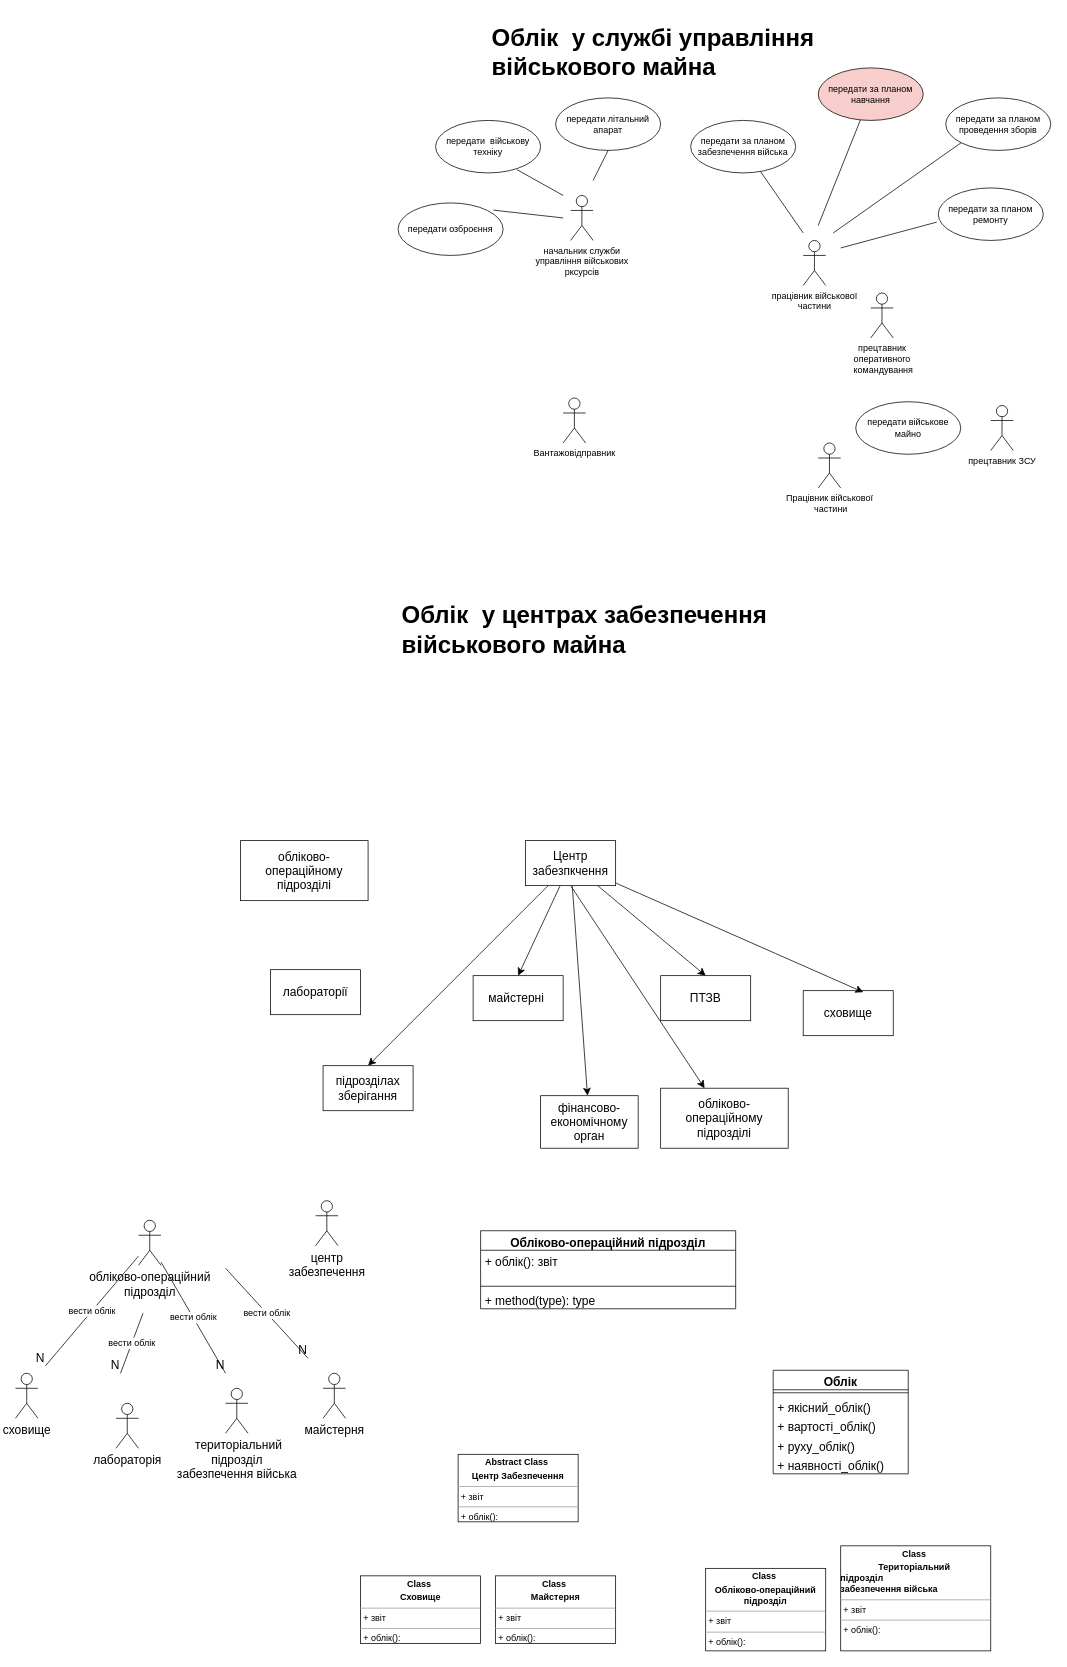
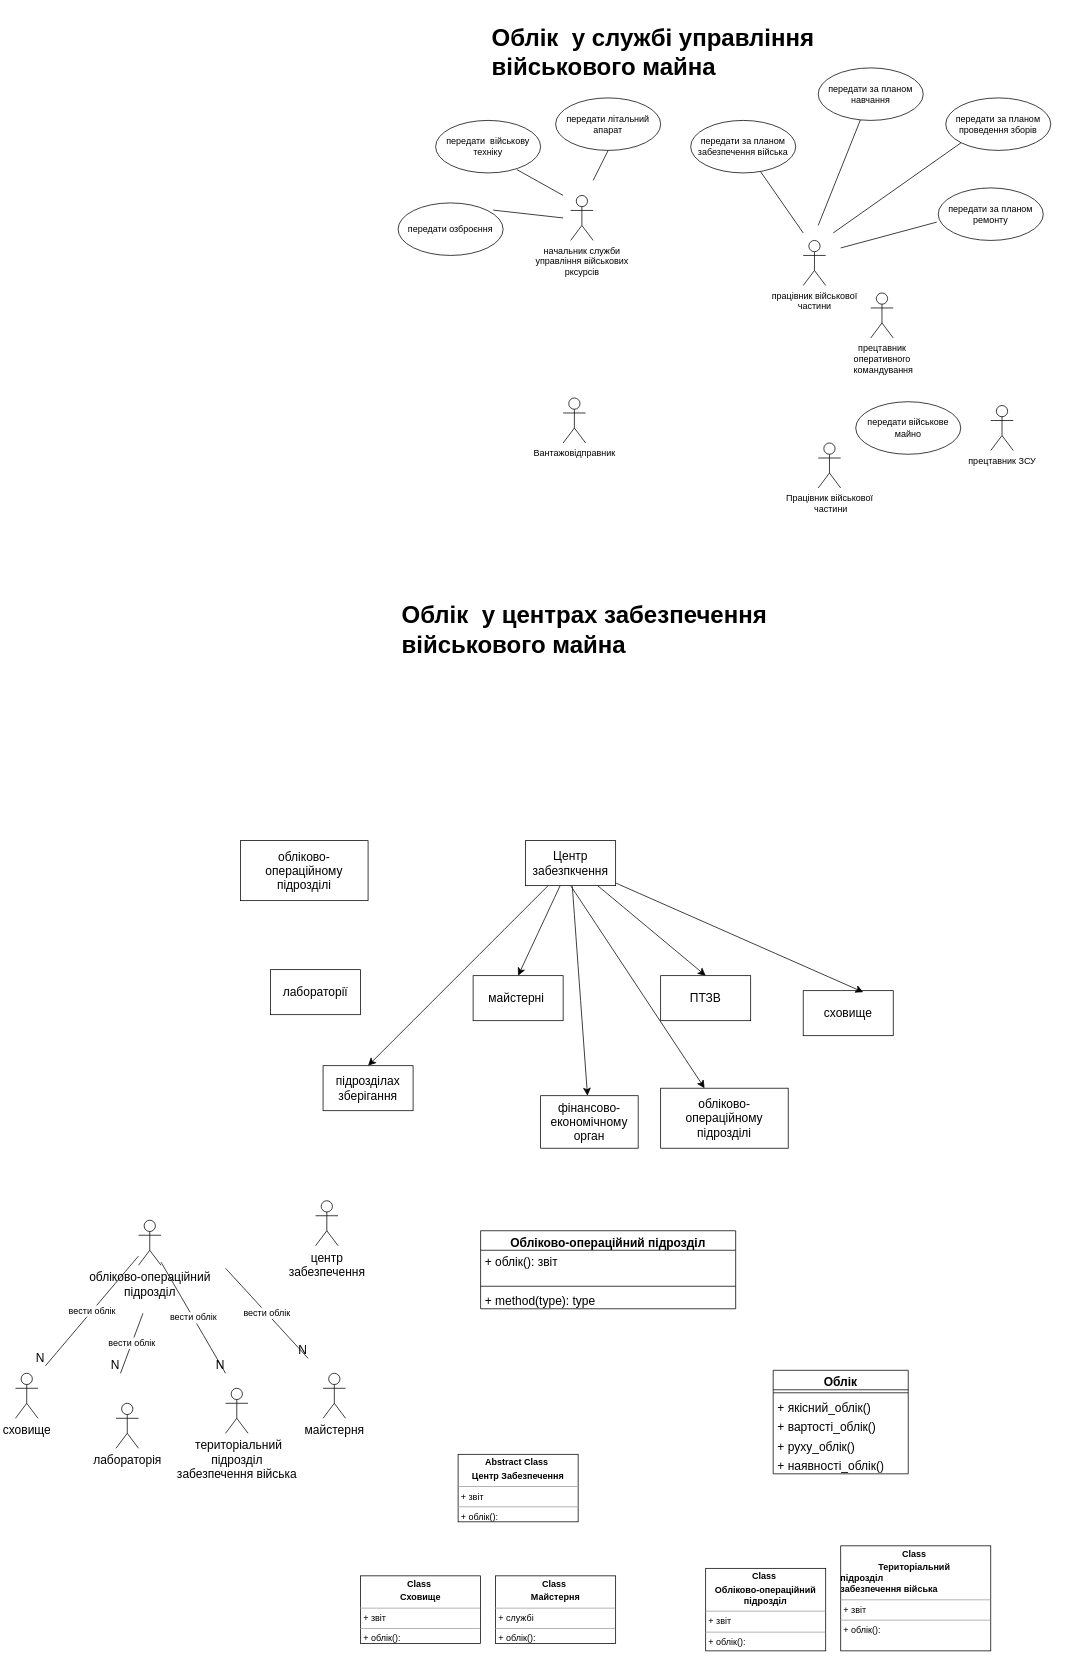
- <mxCell id="11" value="передати за планом навчання" style="ellipse;whiteSpace=wrap;html=1;fillColor=#f8cecc;" parent="1" vertex="1"><mxGeometry x="1090" y="90" width="140" height="70" as="geometry" /></mxCell>
+ <mxCell id="11" value="передати за планом навчання" style="ellipse;whiteSpace=wrap;html=1;" parent="1" vertex="1"><mxGeometry x="1090" y="90" width="140" height="70" as="geometry" /></mxCell>
- <mxCell id="67" value="&lt;p style=&quot;margin:0px;margin-top:4px;text-align:center;&quot;&gt;&lt;b&gt;Class&amp;nbsp;&lt;/b&gt;&lt;/p&gt;&lt;p style=&quot;margin:0px;margin-top:4px;text-align:center;&quot;&gt;&lt;b&gt;Майстерня&lt;/b&gt;&lt;/p&gt;&lt;hr size=&quot;1&quot;&gt;&lt;p style=&quot;margin:0px;margin-left:4px;&quot;&gt;+ звіт&lt;/p&gt;&lt;hr size=&quot;1&quot;&gt;&lt;p style=&quot;margin:0px;margin-left:4px;&quot;&gt;+ облік():&amp;nbsp;&lt;/p&gt;" style="verticalAlign=top;align=left;overflow=fill;fontSize=12;fontFamily=Helvetica;html=1;whiteSpace=wrap;" vertex="1" parent="1"><mxGeometry x="660" y="2100" width="160" height="90" as="geometry" /></mxCell>
+ <mxCell id="67" value="&lt;p style=&quot;margin:0px;margin-top:4px;text-align:center;&quot;&gt;&lt;b&gt;Class&amp;nbsp;&lt;/b&gt;&lt;/p&gt;&lt;p style=&quot;margin:0px;margin-top:4px;text-align:center;&quot;&gt;&lt;b&gt;Майстерня&lt;/b&gt;&lt;/p&gt;&lt;hr size=&quot;1&quot;&gt;&lt;p style=&quot;margin:0px;margin-left:4px;&quot;&gt;+ службі&lt;/p&gt;&lt;hr size=&quot;1&quot;&gt;&lt;p style=&quot;margin:0px;margin-left:4px;&quot;&gt;+ облік():&amp;nbsp;&lt;/p&gt;" style="verticalAlign=top;align=left;overflow=fill;fontSize=12;fontFamily=Helvetica;html=1;whiteSpace=wrap;" vertex="1" parent="1"><mxGeometry x="660" y="2100" width="160" height="90" as="geometry" /></mxCell>
